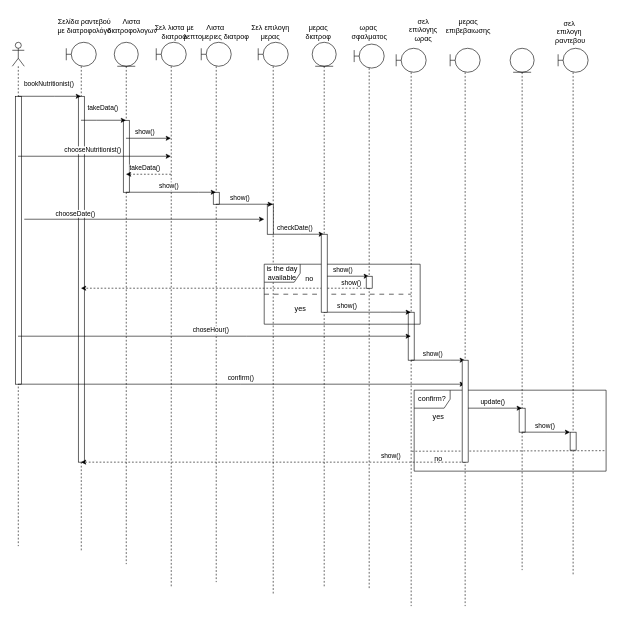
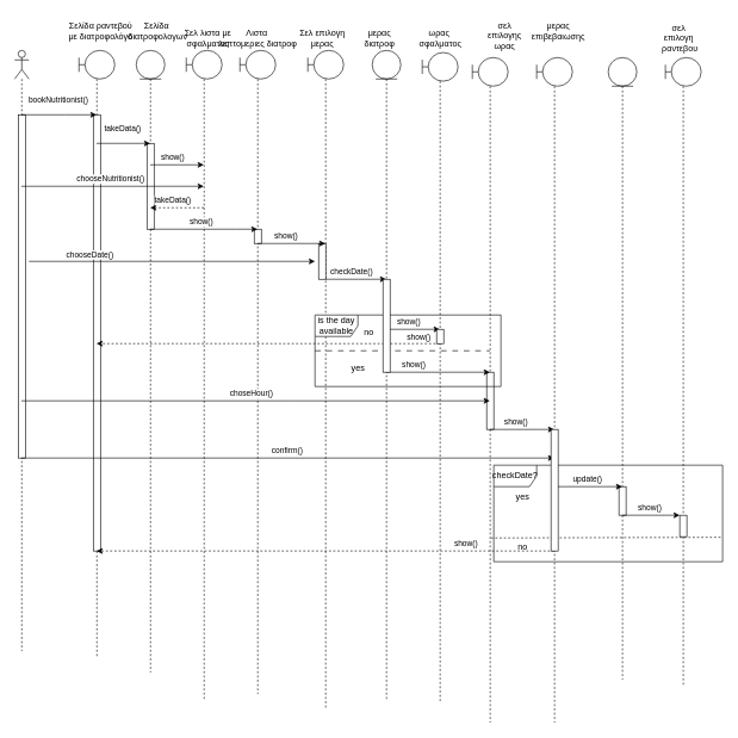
- <mxCell id="22" value="Λιστα&amp;nbsp;&lt;br&gt;διατροφολογων" style="text;html=1;align=center;verticalAlign=middle;resizable=0;points=[];autosize=1;strokeColor=none;fillColor=none;" parent="1" vertex="1"><mxGeometry x="165" y="23" width="110" height="40" as="geometry" /></mxCell>
+ <mxCell id="22" value="Σελίδα&amp;nbsp;&lt;br&gt;διατροφολογων" style="text;html=1;align=center;verticalAlign=middle;resizable=0;points=[];autosize=1;strokeColor=none;fillColor=none;" parent="1" vertex="1"><mxGeometry x="165" y="23" width="110" height="40" as="geometry" /></mxCell>
- <mxCell id="26" value="Σελ λιστα με&lt;br&gt;διατροφ" style="text;html=1;align=center;verticalAlign=middle;resizable=0;points=[];autosize=1;strokeColor=none;fillColor=none;" parent="1" vertex="1"><mxGeometry x="245" y="33" width="90" height="40" as="geometry" /></mxCell>
+ <mxCell id="26" value="Σελ λιστα με&lt;br&gt;σφαλματος" style="text;html=1;align=center;verticalAlign=middle;resizable=0;points=[];autosize=1;strokeColor=none;fillColor=none;" parent="1" vertex="1"><mxGeometry x="245" y="33" width="90" height="40" as="geometry" /></mxCell>
- <mxCell id="47" value="confirm?" style="shape=umlFrame;whiteSpace=wrap;html=1;pointerEvents=0;" parent="1" vertex="1"><mxGeometry x="690" y="650" width="320" height="135" as="geometry" /></mxCell>
+ <mxCell id="47" value="checkDate?" style="shape=umlFrame;whiteSpace=wrap;html=1;pointerEvents=0;" parent="1" vertex="1"><mxGeometry x="690" y="650" width="320" height="135" as="geometry" /></mxCell>
